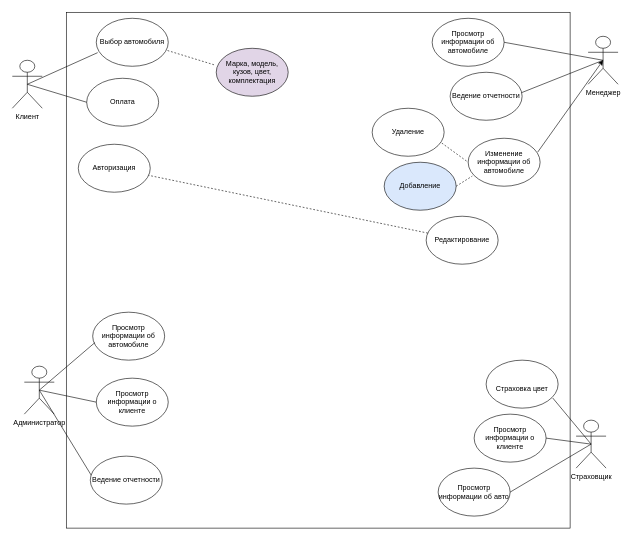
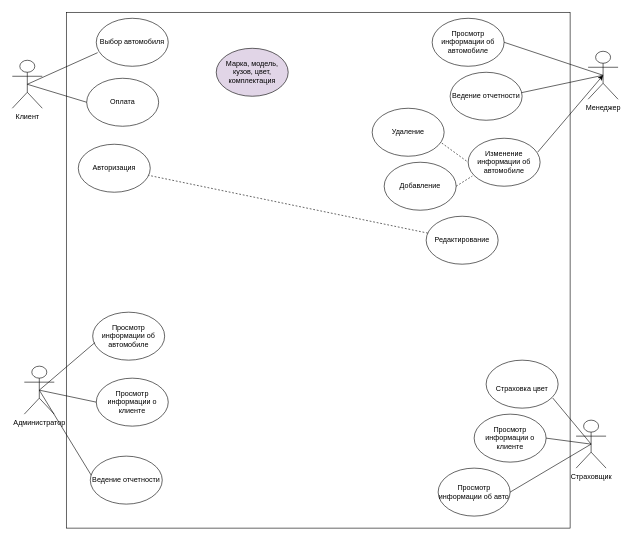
- <mxCell id="10" value="" style="endArrow=none;dashed=1;html=1;rounded=0;exitX=0.99;exitY=0.672;exitDx=0;exitDy=0;exitPerimeter=0;entryX=-0.02;entryY=0.349;entryDx=0;entryDy=0;entryPerimeter=0;" edge="1" parent="1" source="7" target="11"><mxGeometry width="50" height="50" relative="1" as="geometry"><mxPoint x="330" y="220" as="sourcePoint" /><mxPoint x="380" y="170" as="targetPoint" /></mxGeometry></mxCell>
- <mxCell id="5" value="Менеджер" style="shape=umlActor;verticalLabelPosition=bottom;verticalAlign=top;html=1;outlineConnect=0;" vertex="1" parent="1"><mxGeometry x="980" y="60" width="50" height="80" as="geometry" /></mxCell>
+ <mxCell id="5" value="Менеджер" style="shape=umlActor;verticalLabelPosition=bottom;verticalAlign=top;html=1;outlineConnect=0;" vertex="1" parent="1"><mxGeometry x="980" y="85" width="50" height="80" as="geometry" /></mxCell>
- <mxCell id="27" value="Добавление" style="ellipse;whiteSpace=wrap;html=1;fillColor=#dae8fc;" vertex="1" parent="1"><mxGeometry x="640" y="270" width="120" height="80" as="geometry" /></mxCell>
+ <mxCell id="27" value="Добавление" style="ellipse;whiteSpace=wrap;html=1;" vertex="1" parent="1"><mxGeometry x="640" y="270" width="120" height="80" as="geometry" /></mxCell>
